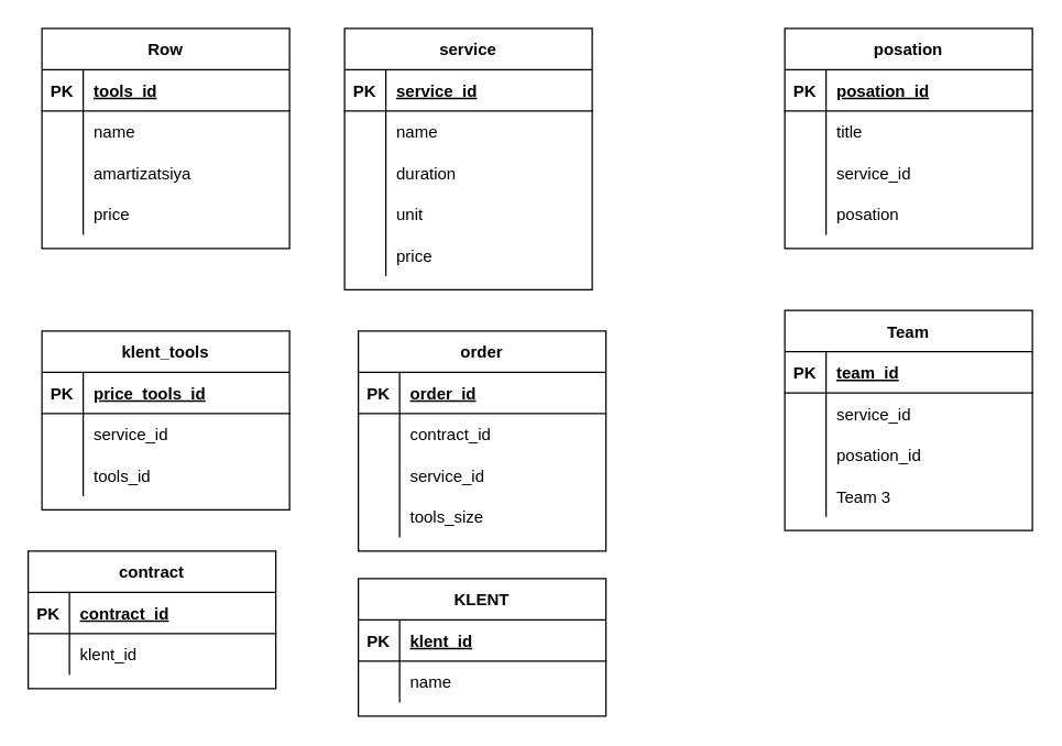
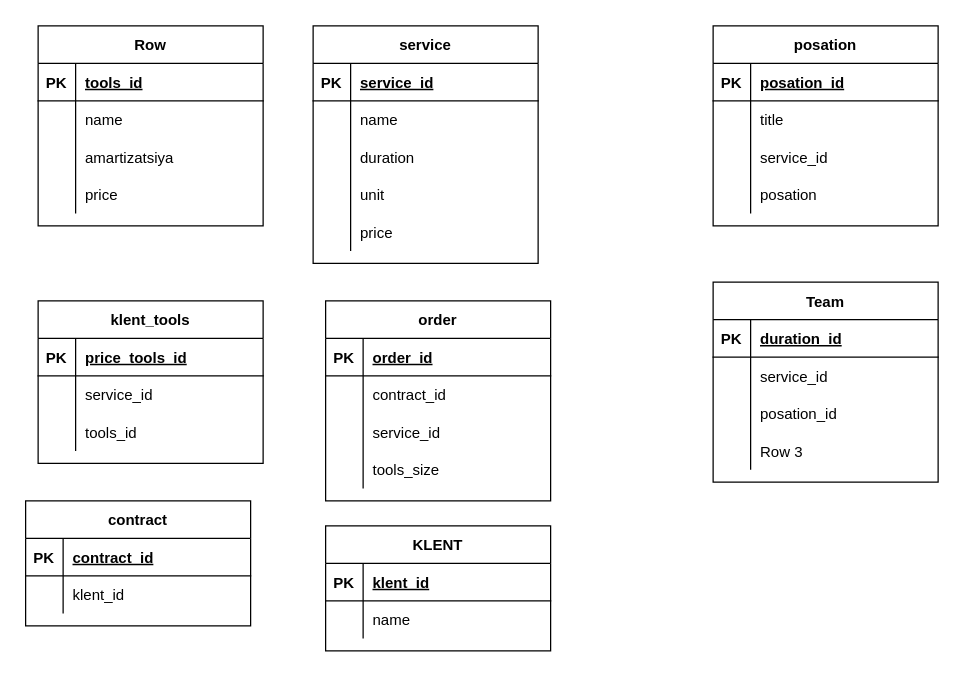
- <mxCell id="84" value="team_id" style="shape=partialRectangle;connectable=0;fillColor=none;top=0;left=0;bottom=0;right=0;align=left;spacingLeft=6;fontStyle=5;overflow=hidden;" parent="82" vertex="1"><mxGeometry x="30" width="150" height="30" as="geometry"><mxRectangle width="150" height="30" as="alternateBounds" /></mxGeometry></mxCell>
+ <mxCell id="84" value="duration_id" style="shape=partialRectangle;connectable=0;fillColor=none;top=0;left=0;bottom=0;right=0;align=left;spacingLeft=6;fontStyle=5;overflow=hidden;" parent="82" vertex="1"><mxGeometry x="30" width="150" height="30" as="geometry"><mxRectangle width="150" height="30" as="alternateBounds" /></mxGeometry></mxCell>
- <mxCell id="93" value="Team 3" style="shape=partialRectangle;connectable=0;fillColor=none;top=0;left=0;bottom=0;right=0;align=left;spacingLeft=6;overflow=hidden;" parent="91" vertex="1"><mxGeometry x="30" width="150" height="30" as="geometry"><mxRectangle width="150" height="30" as="alternateBounds" /></mxGeometry></mxCell>
+ <mxCell id="93" value="Row 3" style="shape=partialRectangle;connectable=0;fillColor=none;top=0;left=0;bottom=0;right=0;align=left;spacingLeft=6;overflow=hidden;" parent="91" vertex="1"><mxGeometry x="30" width="150" height="30" as="geometry"><mxRectangle width="150" height="30" as="alternateBounds" /></mxGeometry></mxCell>
